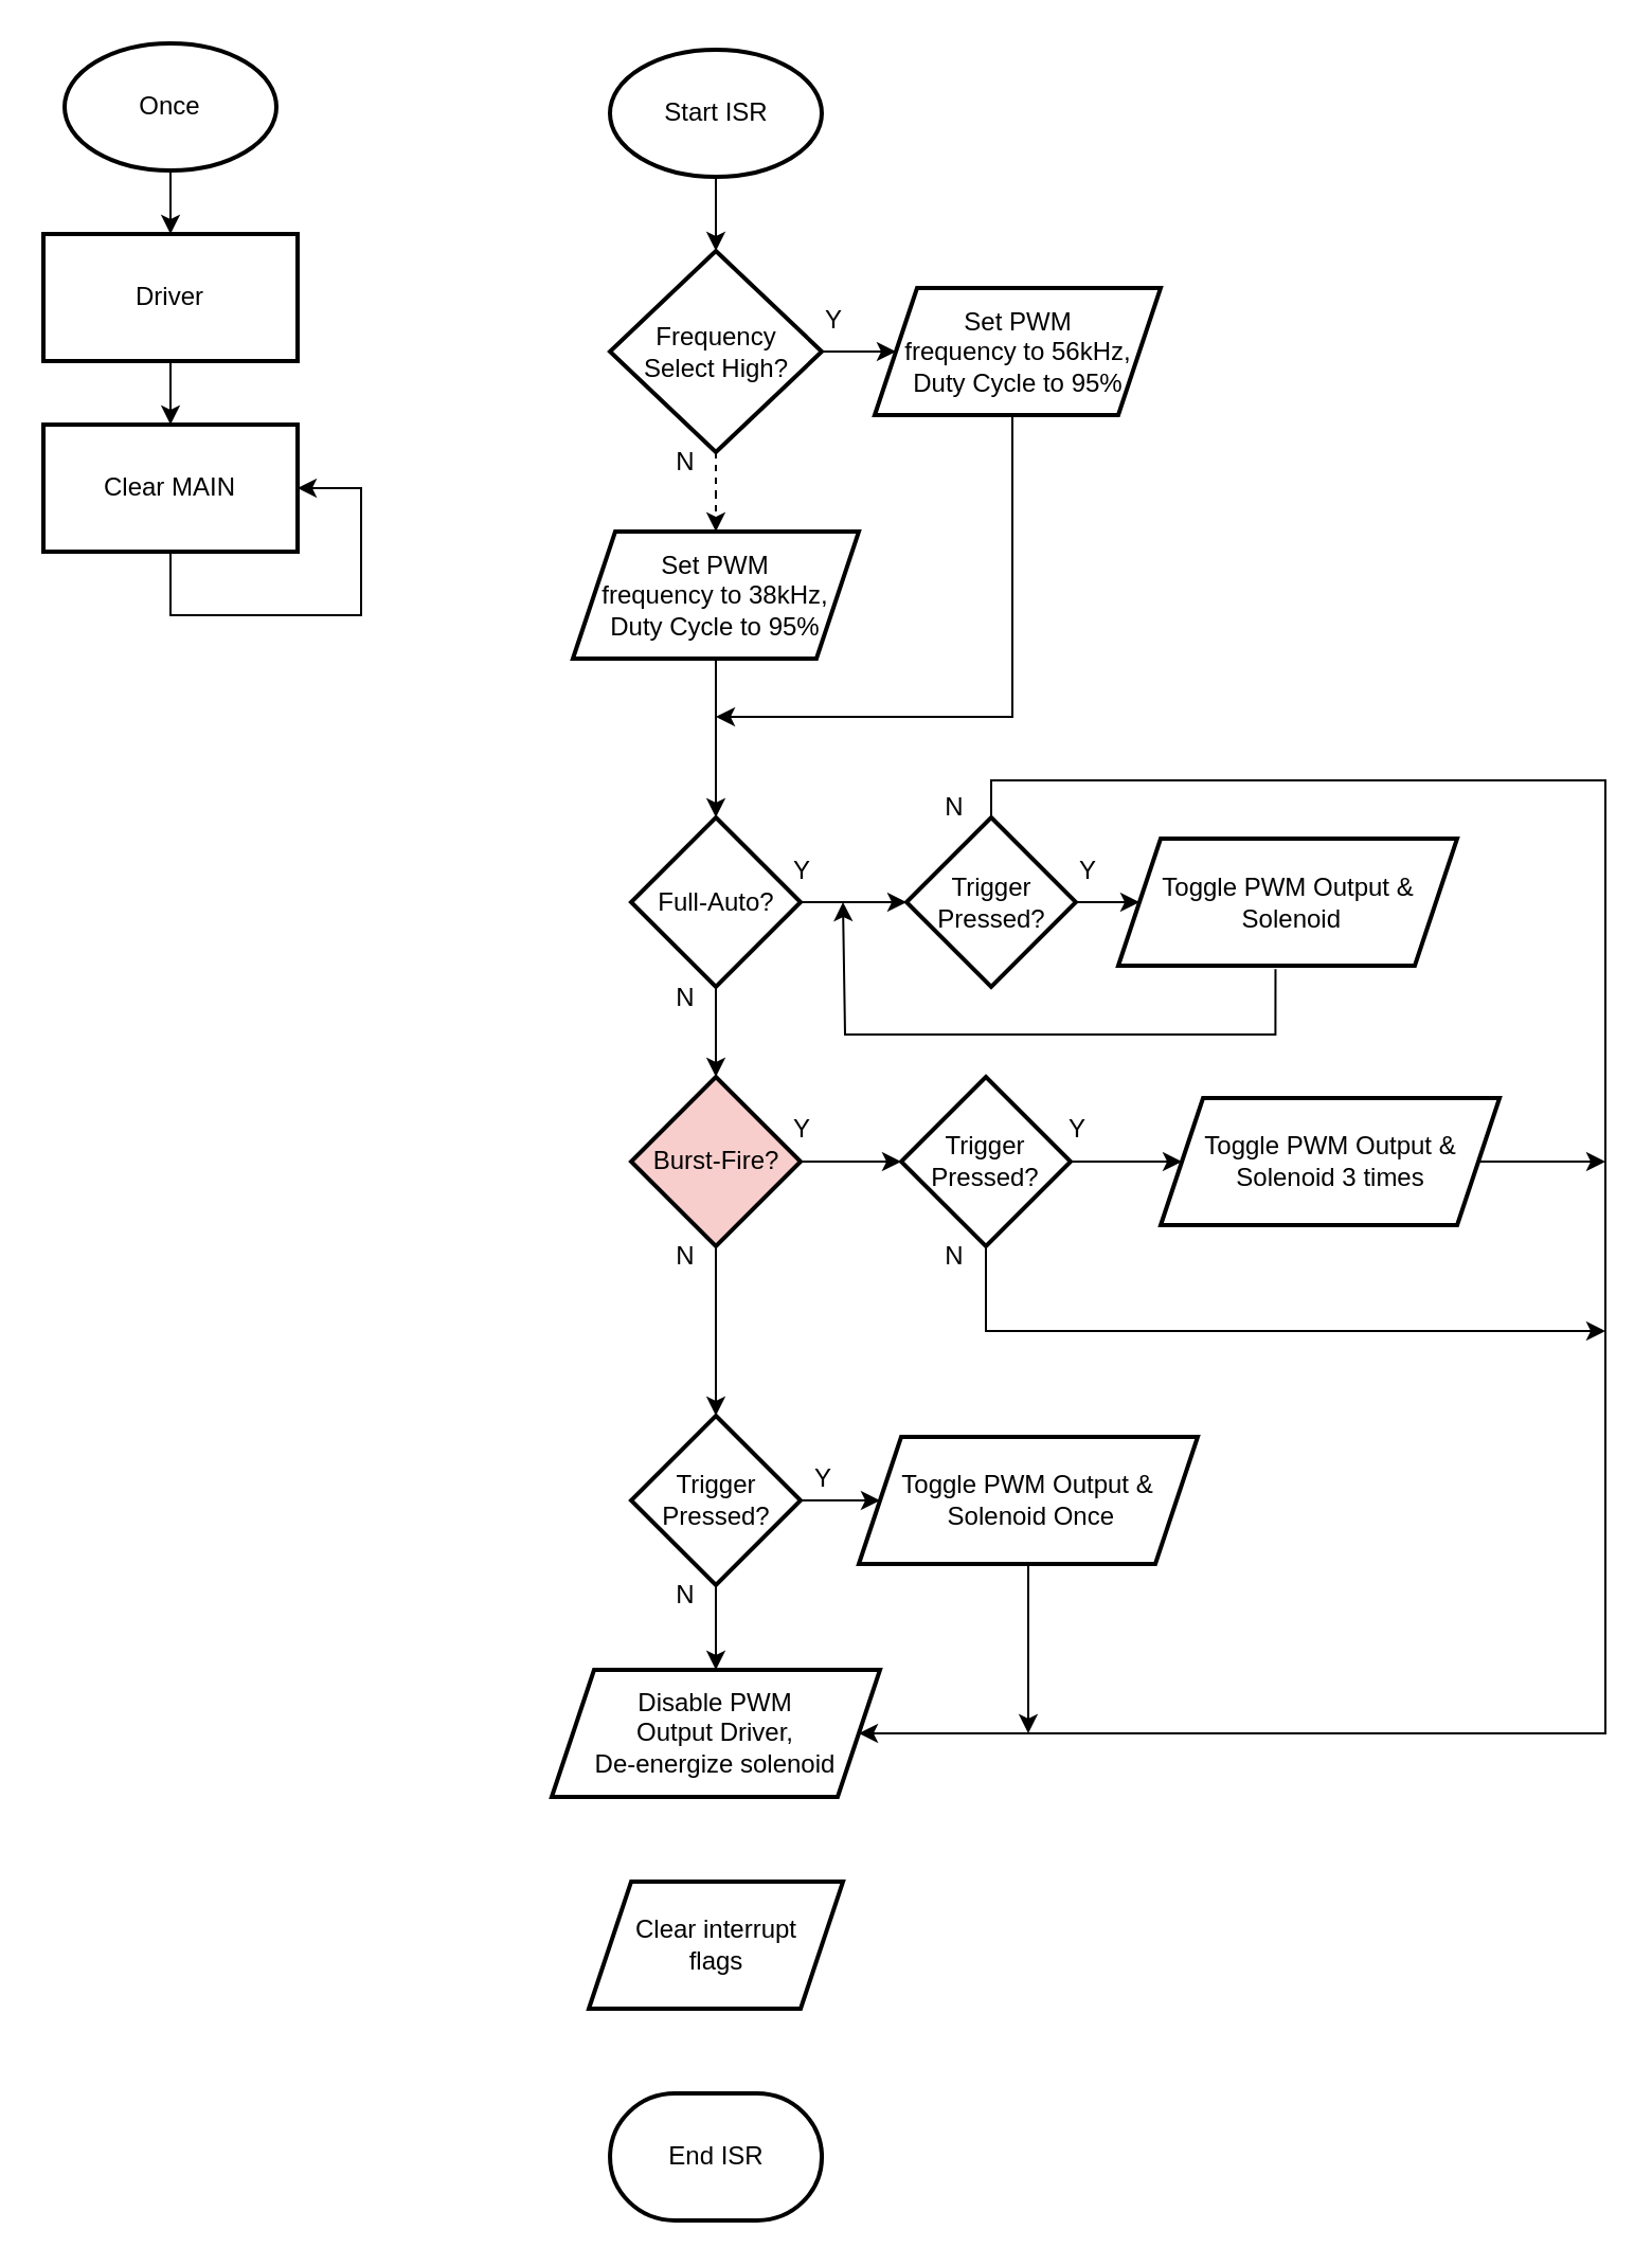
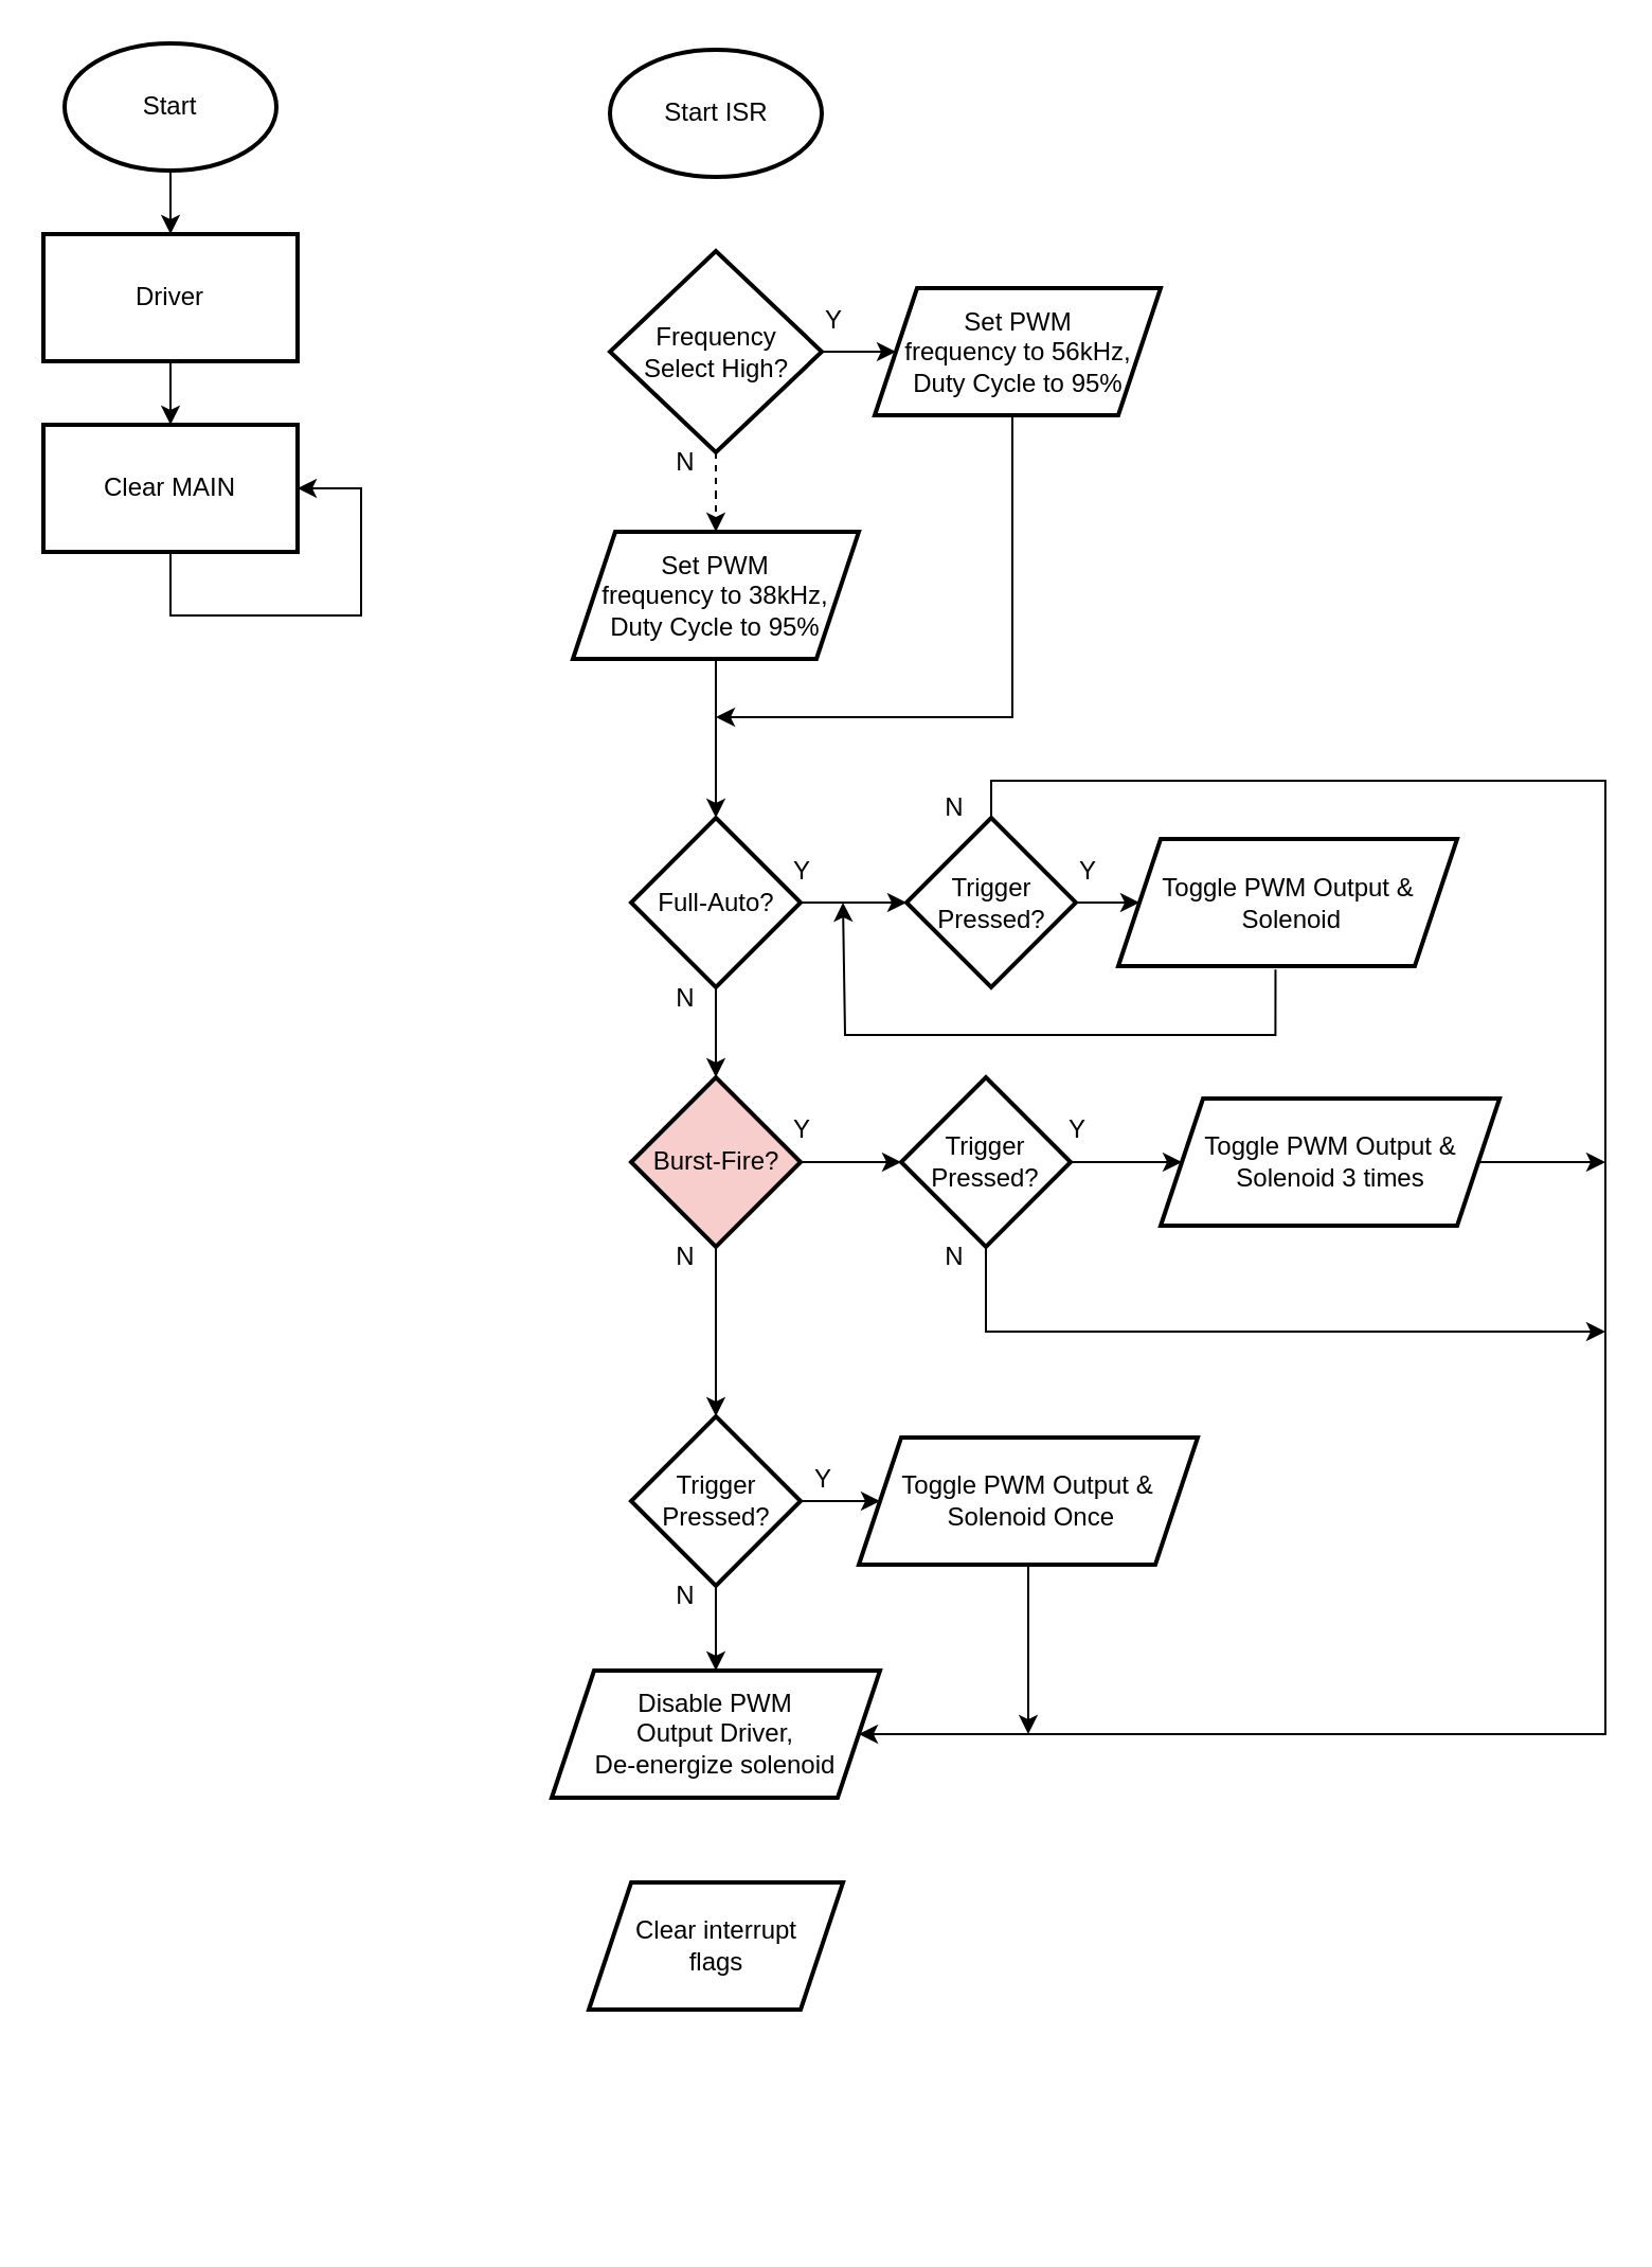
- <mxCell id="3" value="Once" style="strokeWidth=2;html=1;shape=mxgraph.flowchart.start_1;whiteSpace=wrap;" vertex="1" parent="1"><mxGeometry x="30" y="20" width="100" height="60" as="geometry" /></mxCell>
+ <mxCell id="3" value="Start" style="strokeWidth=2;html=1;shape=mxgraph.flowchart.start_1;whiteSpace=wrap;" vertex="1" parent="1"><mxGeometry x="30" y="20" width="100" height="60" as="geometry" /></mxCell>
- <mxCell id="8" value="" style="edgeStyle=orthogonalEdgeStyle;rounded=0;orthogonalLoop=1;jettySize=auto;html=1;" edge="1" parent="1" source="9" target="12"><mxGeometry relative="1" as="geometry" /></mxCell>
- <mxCell id="40" value="End ISR" style="strokeWidth=2;html=1;shape=mxgraph.flowchart.terminator;whiteSpace=wrap;" vertex="1" parent="1"><mxGeometry x="287.53" y="988" width="100" height="60" as="geometry" /></mxCell>
